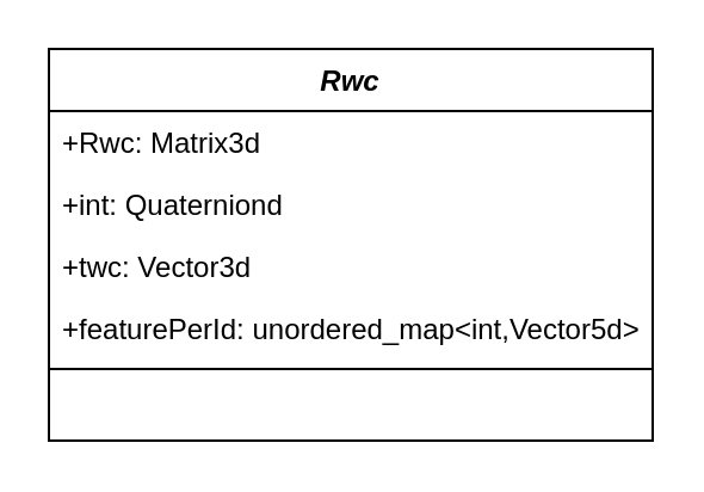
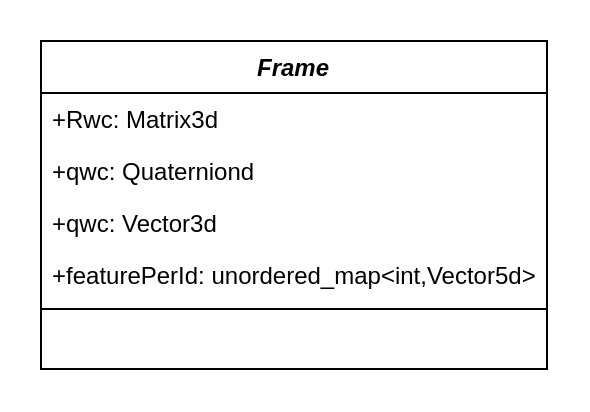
- <mxCell id="2" value="&lt;i&gt;Rwc&lt;/i&gt;" style="swimlane;fontStyle=1;align=center;verticalAlign=top;childLayout=stackLayout;horizontal=1;startSize=26;horizontalStack=0;resizeParent=1;resizeParentMax=0;resizeLast=0;collapsible=1;marginBottom=0;whiteSpace=wrap;html=1;" vertex="1" parent="1"><mxGeometry x="20" y="20" width="253" height="164" as="geometry" /></mxCell>
+ <mxCell id="2" value="&lt;i&gt;Frame&lt;/i&gt;" style="swimlane;fontStyle=1;align=center;verticalAlign=top;childLayout=stackLayout;horizontal=1;startSize=26;horizontalStack=0;resizeParent=1;resizeParentMax=0;resizeLast=0;collapsible=1;marginBottom=0;whiteSpace=wrap;html=1;" vertex="1" parent="1"><mxGeometry x="20" y="20" width="253" height="164" as="geometry" /></mxCell>
- <mxCell id="4" value="+int: Quaterniond" style="text;strokeColor=none;fillColor=none;align=left;verticalAlign=top;spacingLeft=4;spacingRight=4;overflow=hidden;rotatable=0;points=[[0,0.5],[1,0.5]];portConstraint=eastwest;whiteSpace=wrap;html=1;" vertex="1" parent="2"><mxGeometry y="52" width="253" height="26" as="geometry" /></mxCell>
+ <mxCell id="4" value="+qwc: Quaterniond" style="text;strokeColor=none;fillColor=none;align=left;verticalAlign=top;spacingLeft=4;spacingRight=4;overflow=hidden;rotatable=0;points=[[0,0.5],[1,0.5]];portConstraint=eastwest;whiteSpace=wrap;html=1;" vertex="1" parent="2"><mxGeometry y="52" width="253" height="26" as="geometry" /></mxCell>
- <mxCell id="5" value="+twc: Vector3d" style="text;strokeColor=none;fillColor=none;align=left;verticalAlign=top;spacingLeft=4;spacingRight=4;overflow=hidden;rotatable=0;points=[[0,0.5],[1,0.5]];portConstraint=eastwest;whiteSpace=wrap;html=1;" vertex="1" parent="2"><mxGeometry y="78" width="253" height="26" as="geometry" /></mxCell>
+ <mxCell id="5" value="+qwc: Vector3d" style="text;strokeColor=none;fillColor=none;align=left;verticalAlign=top;spacingLeft=4;spacingRight=4;overflow=hidden;rotatable=0;points=[[0,0.5],[1,0.5]];portConstraint=eastwest;whiteSpace=wrap;html=1;" vertex="1" parent="2"><mxGeometry y="78" width="253" height="26" as="geometry" /></mxCell>
